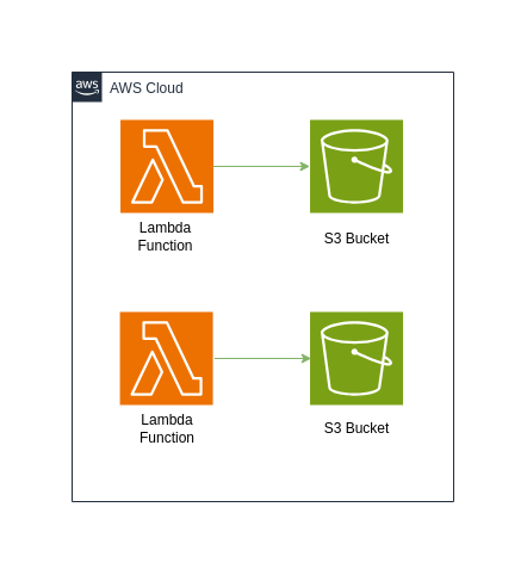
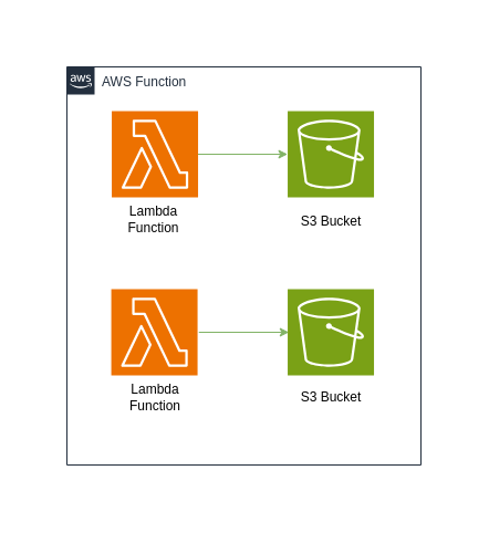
- <mxCell id="3" value="AWS Cloud" style="points=[[0,0],[0.25,0],[0.5,0],[0.75,0],[1,0],[1,0.25],[1,0.5],[1,0.75],[1,1],[0.75,1],[0.5,1],[0.25,1],[0,1],[0,0.75],[0,0.5],[0,0.25]];outlineConnect=0;gradientColor=none;html=1;whiteSpace=wrap;fontSize=12;fontStyle=0;container=1;pointerEvents=0;collapsible=0;recursiveResize=0;shape=mxgraph.aws4.group;grIcon=mxgraph.aws4.group_aws_cloud_alt;strokeColor=#232F3E;fillColor=none;verticalAlign=top;align=left;spacingLeft=30;fontColor=#232F3E;dashed=0;" vertex="1" parent="1"><mxGeometry x="60" y="60" width="320" height="360" as="geometry" /></mxCell>
+ <mxCell id="3" value="AWS Function" style="points=[[0,0],[0.25,0],[0.5,0],[0.75,0],[1,0],[1,0.25],[1,0.5],[1,0.75],[1,1],[0.75,1],[0.5,1],[0.25,1],[0,1],[0,0.75],[0,0.5],[0,0.25]];outlineConnect=0;gradientColor=none;html=1;whiteSpace=wrap;fontSize=12;fontStyle=0;container=1;pointerEvents=0;collapsible=0;recursiveResize=0;shape=mxgraph.aws4.group;grIcon=mxgraph.aws4.group_aws_cloud_alt;strokeColor=#232F3E;fillColor=none;verticalAlign=top;align=left;spacingLeft=30;fontColor=#232F3E;dashed=0;" vertex="1" parent="1"><mxGeometry x="60" y="60" width="320" height="360" as="geometry" /></mxCell>
